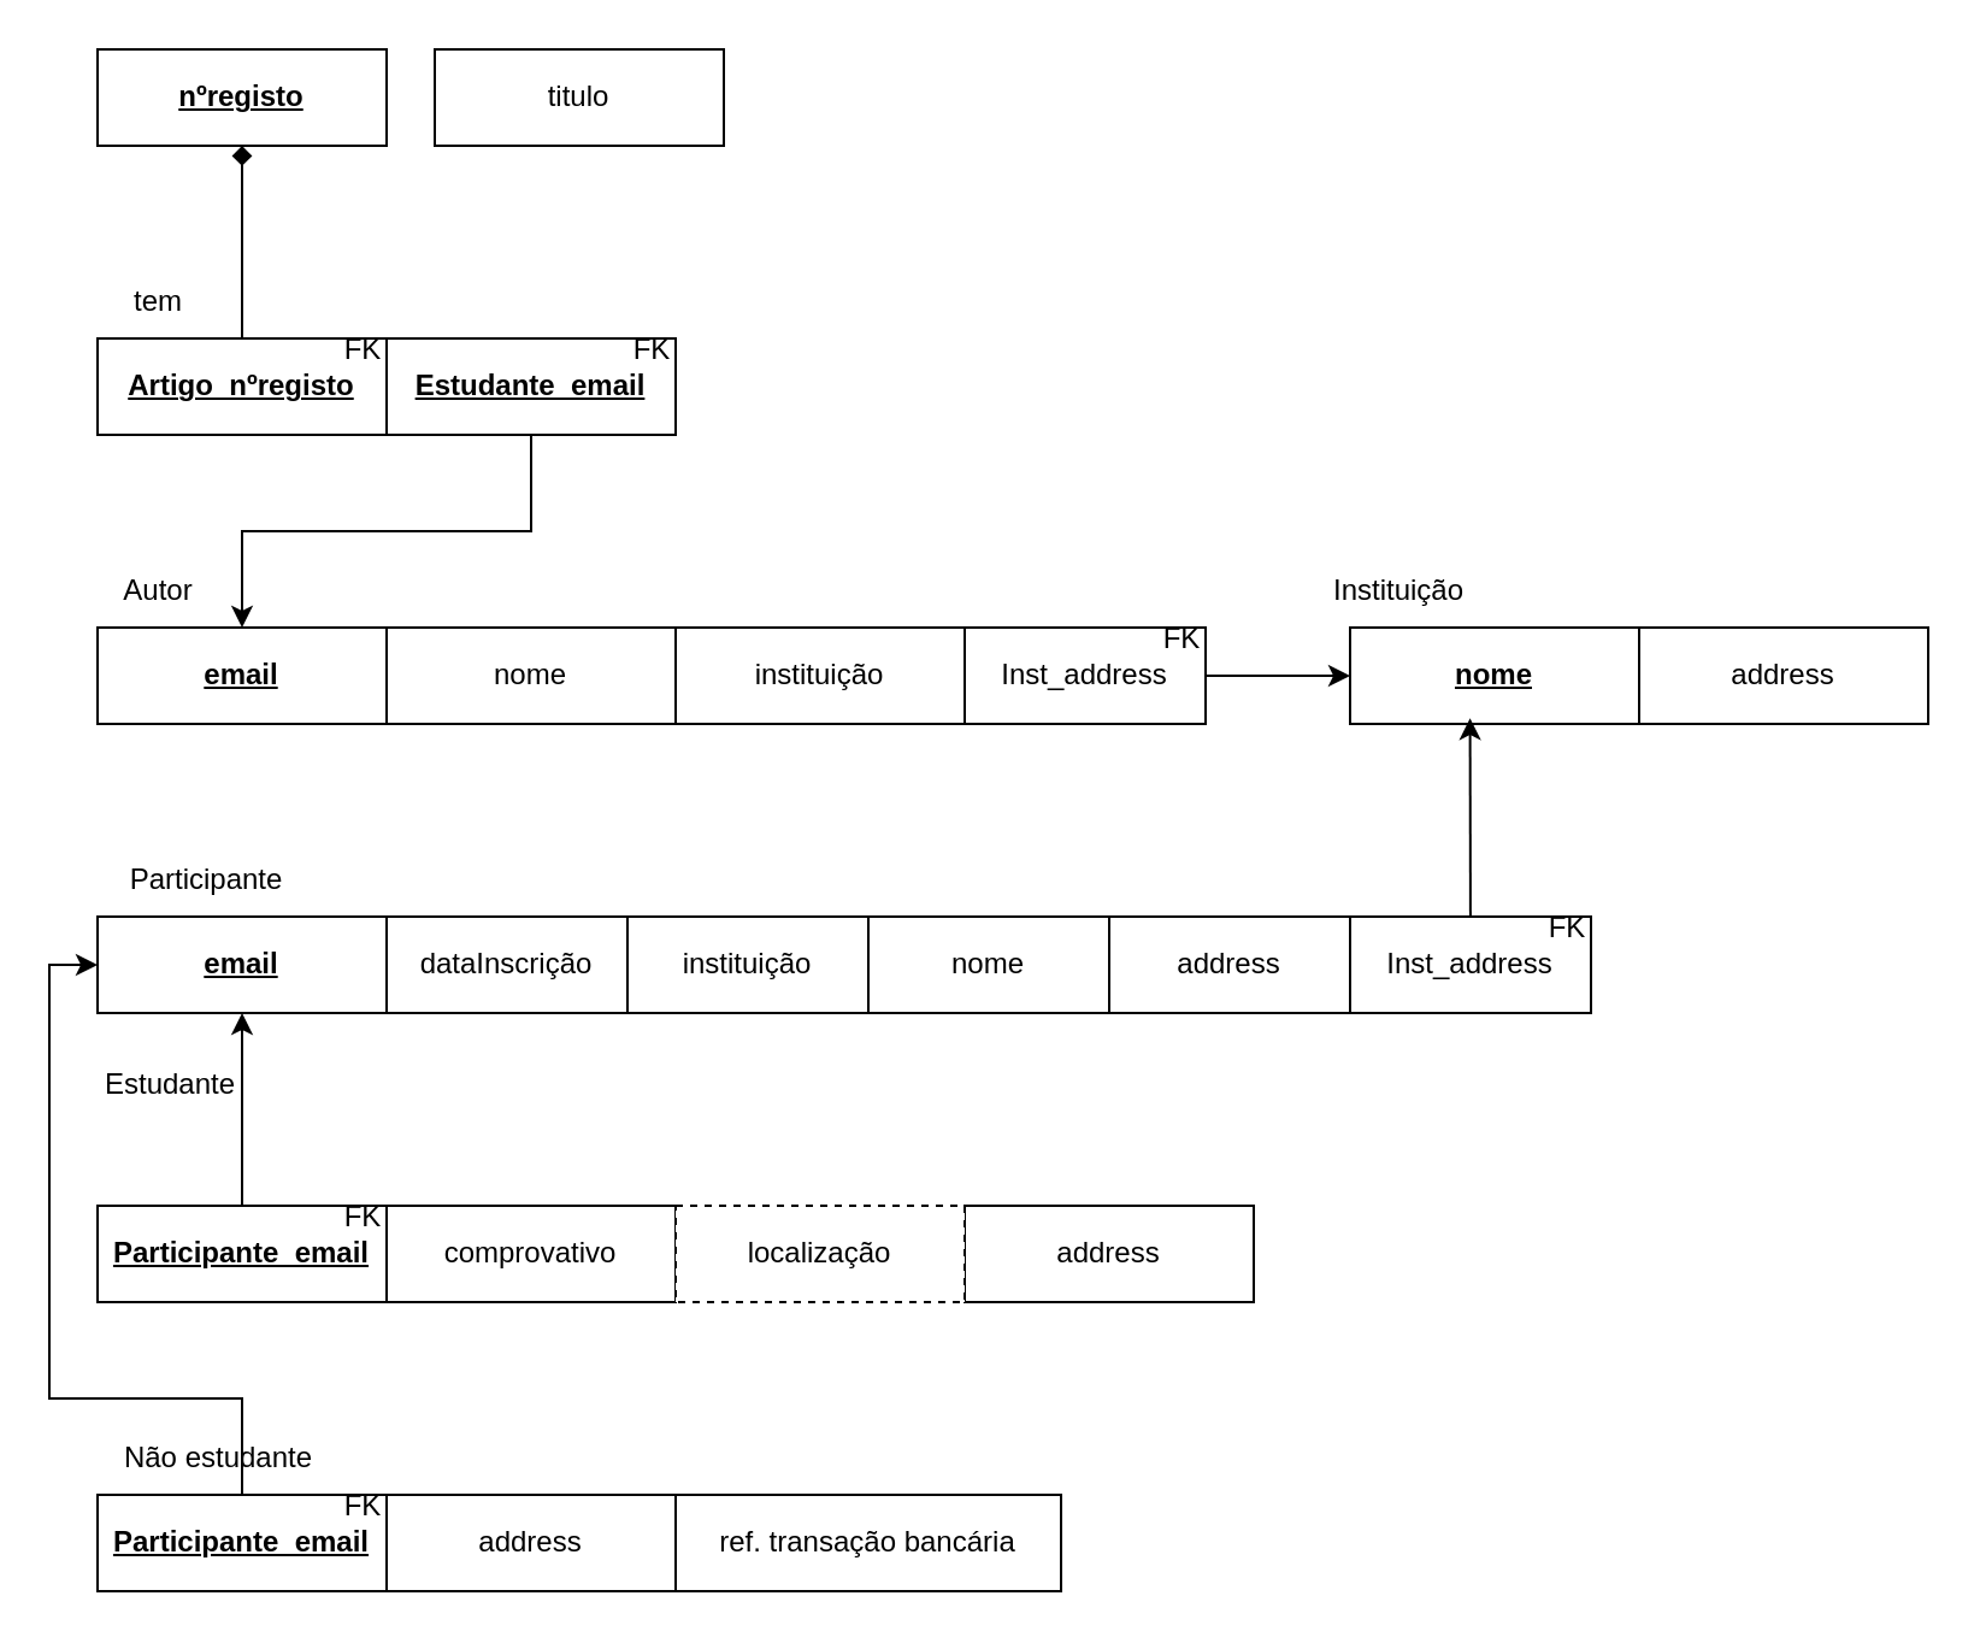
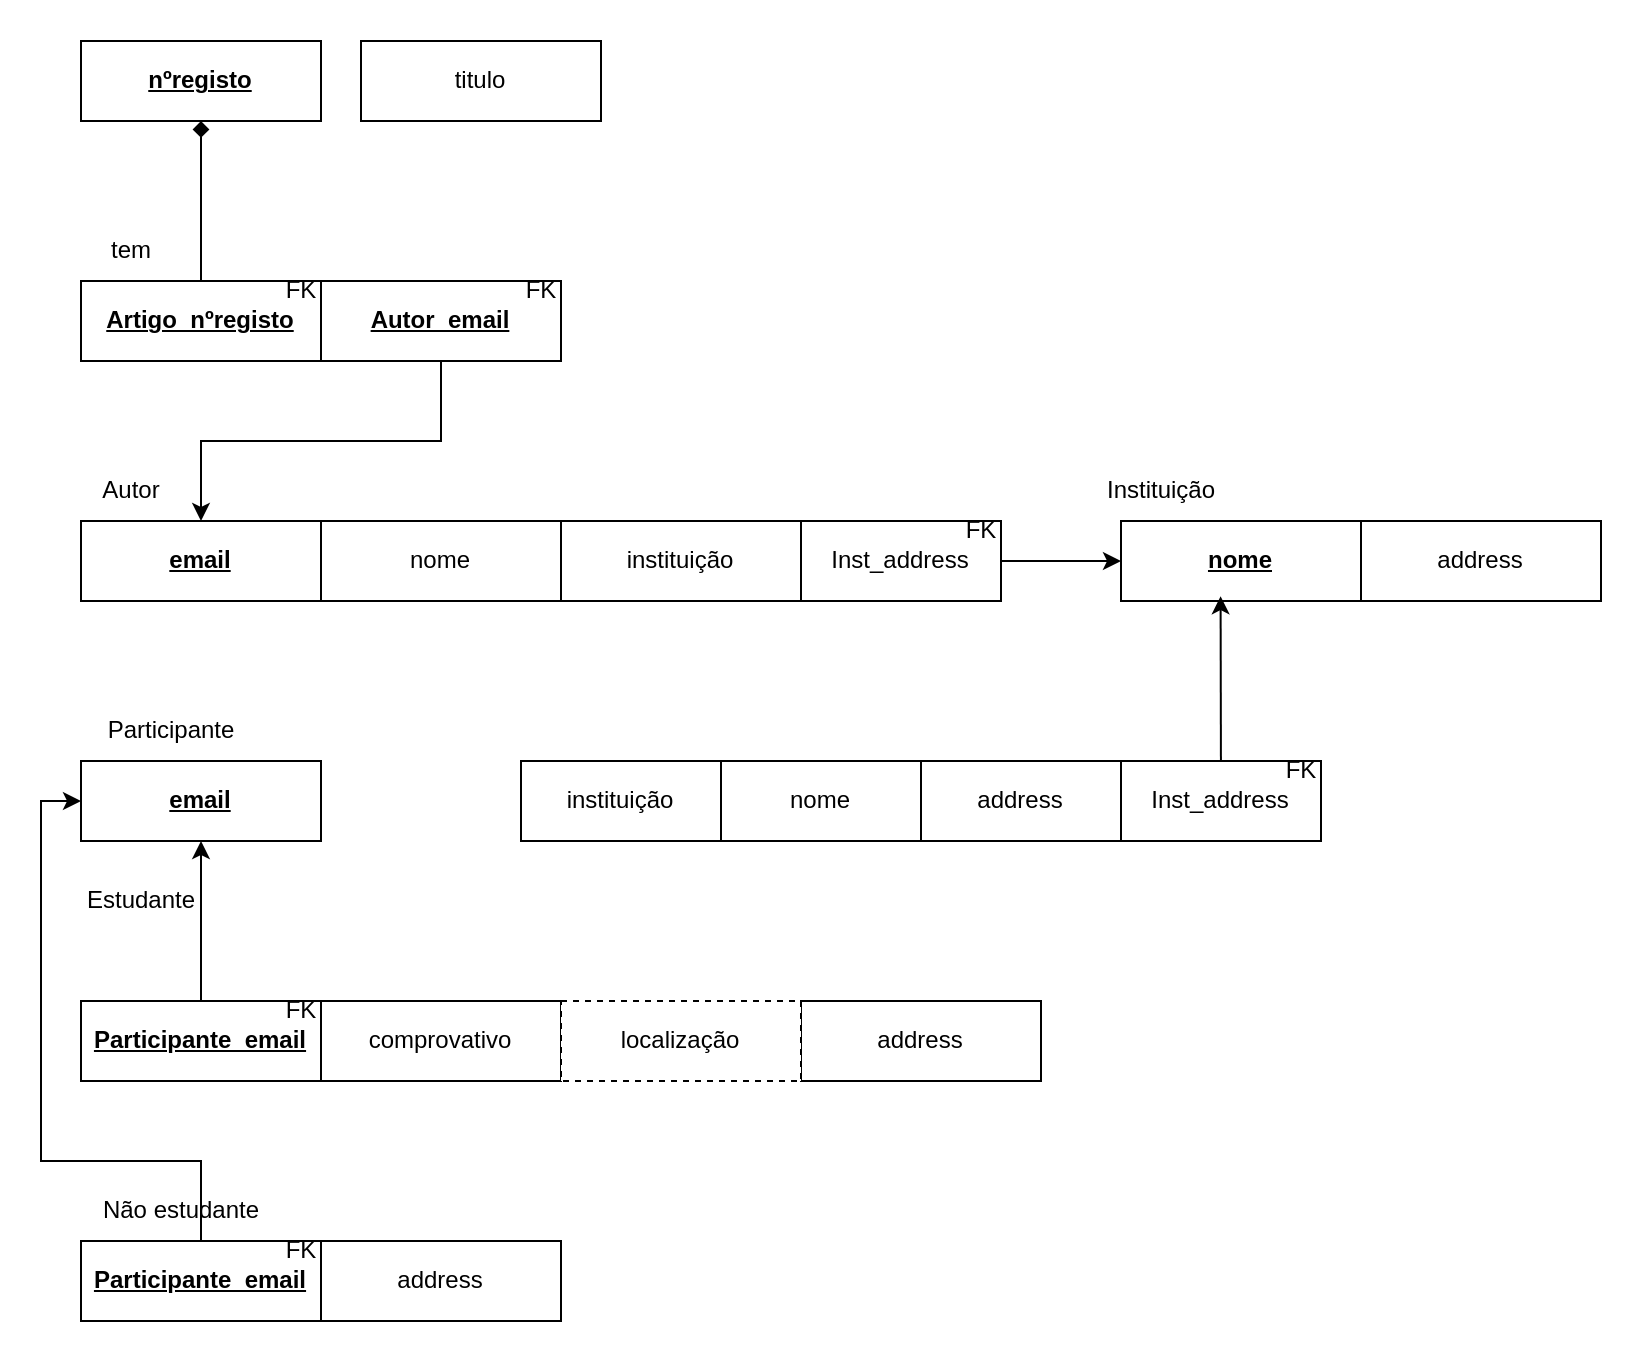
- <mxCell id="28" value="&lt;b&gt;&lt;u&gt;Estudante_email&lt;/u&gt;&lt;/b&gt;" style="rounded=0;whiteSpace=wrap;html=1;" vertex="1" parent="1"><mxGeometry x="160" y="140" width="120" height="40" as="geometry" /></mxCell>
+ <mxCell id="28" value="&lt;b&gt;&lt;u&gt;Autor_email&lt;/u&gt;&lt;/b&gt;" style="rounded=0;whiteSpace=wrap;html=1;" vertex="1" parent="1"><mxGeometry x="160" y="140" width="120" height="40" as="geometry" /></mxCell>
- <mxCell id="12" value="dataInscrição" style="rounded=0;whiteSpace=wrap;html=1;" vertex="1" parent="1"><mxGeometry x="160" y="380" width="100" height="40" as="geometry" /></mxCell>
- <mxCell id="25" value="ref. transação bancária" style="rounded=0;whiteSpace=wrap;html=1;" vertex="1" parent="1"><mxGeometry x="280" y="620" width="160" height="40" as="geometry" /></mxCell>
